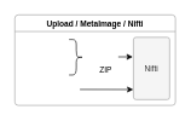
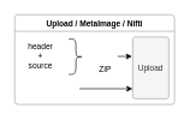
+ <mxCell id="6" value="header&lt;br style=&quot;font-size: 11px&quot;&gt;+&lt;br style=&quot;font-size: 11px&quot;&gt;source" style="text;html=1;strokeColor=none;fillColor=none;align=center;verticalAlign=middle;whiteSpace=wrap;rounded=0;fontSize=11;" parent="1" vertex="1"><mxGeometry x="20" y="44" width="72" height="68" as="geometry" /></mxCell>
- <mxCell id="7" value="Nifti" style="text;html=1;strokeColor=#9E9E9E;fillColor=#f5f5f5;align=center;verticalAlign=middle;whiteSpace=wrap;rounded=1;fontColor=#333333;arcSize=7;fontSize=11;" parent="1" vertex="1"><mxGeometry x="184" y="51" width="50" height="86" as="geometry" /></mxCell>
+ <mxCell id="7" value="Upload" style="text;html=1;strokeColor=#9E9E9E;fillColor=#f5f5f5;align=center;verticalAlign=middle;whiteSpace=wrap;rounded=1;fontColor=#333333;arcSize=7;fontSize=11;" parent="1" vertex="1"><mxGeometry x="184" y="51" width="50" height="86" as="geometry" /></mxCell>
